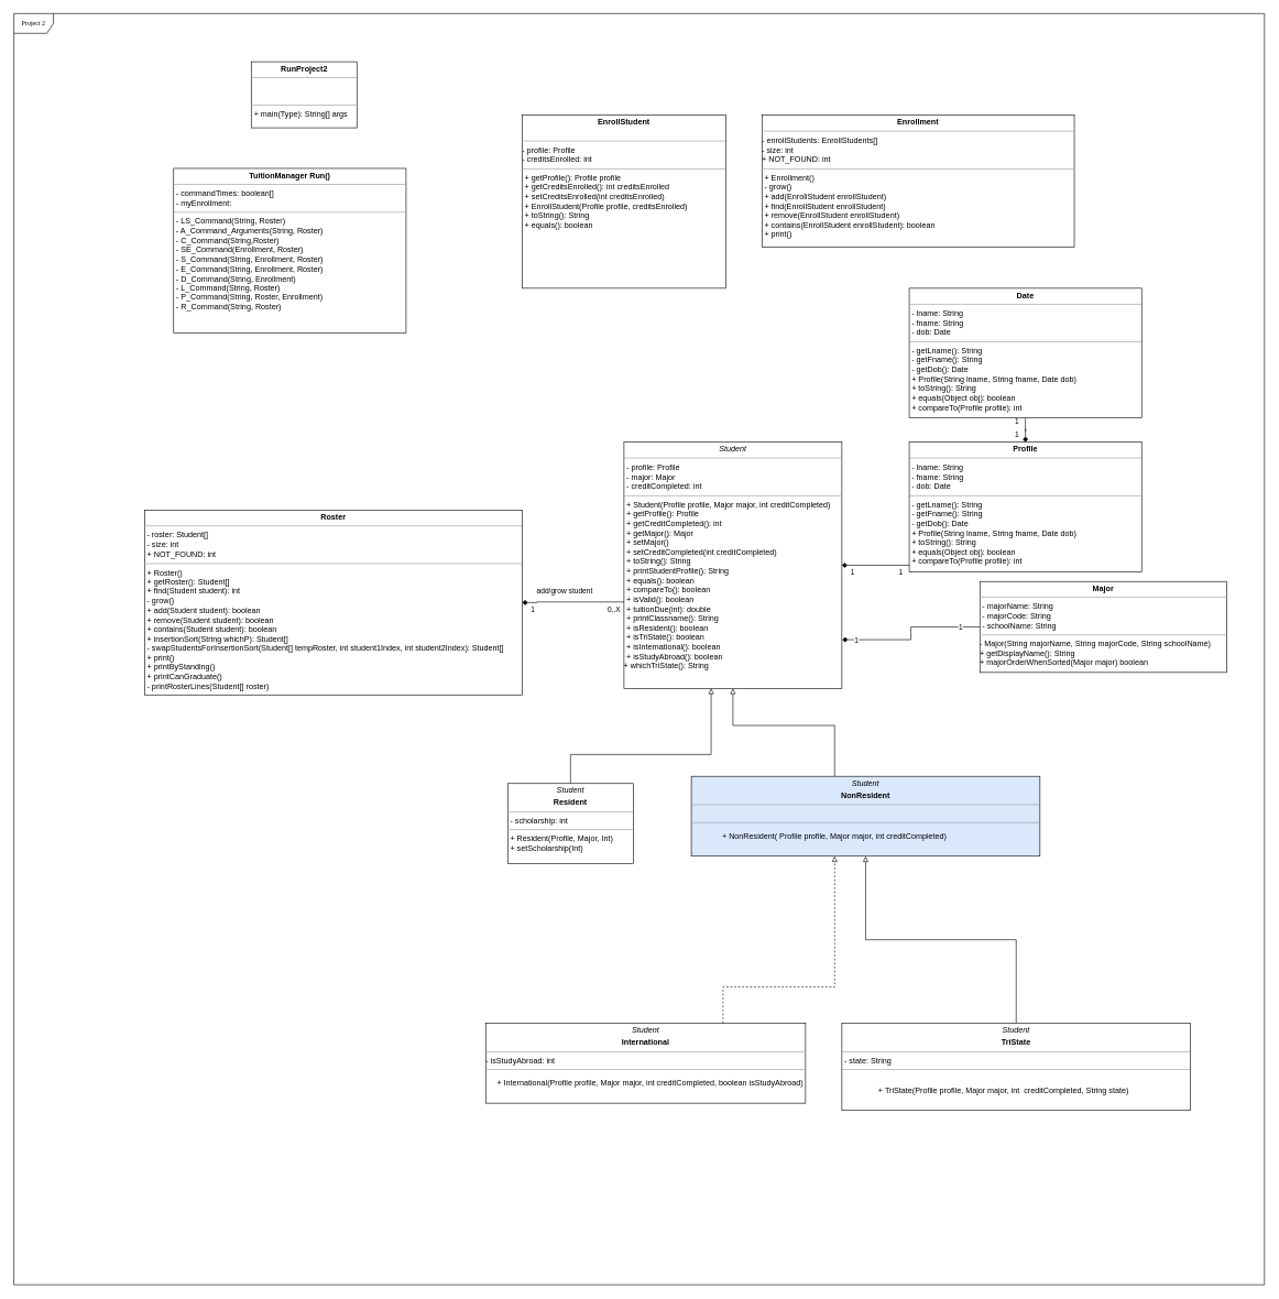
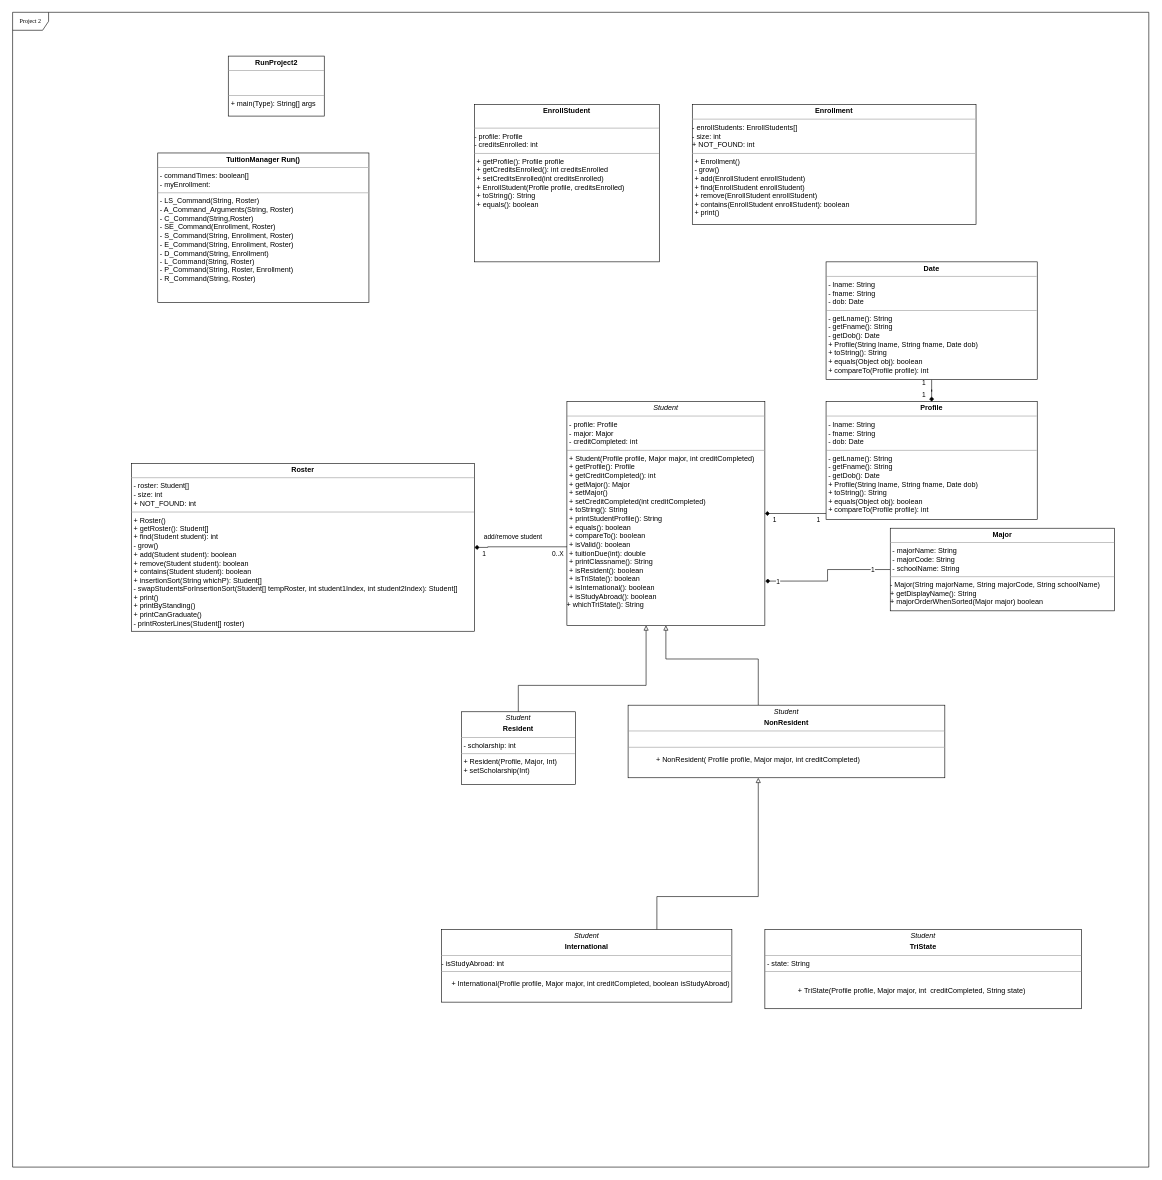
- <mxCell id="23" value="add/grow student" style="edgeLabel;html=1;align=center;verticalAlign=middle;resizable=0;points=[];" vertex="1" connectable="0" parent="1"><mxGeometry x="856" y="944" as="geometry"><mxPoint x="-3" y="-51" as="offset" /></mxGeometry></mxCell>
+ <mxCell id="23" value="add/remove student" style="edgeLabel;html=1;align=center;verticalAlign=middle;resizable=0;points=[];" vertex="1" connectable="0" parent="1"><mxGeometry x="856" y="944" as="geometry"><mxPoint x="-3" y="-51" as="offset" /></mxGeometry></mxCell>
- <mxCell id="6" value="&lt;p style=&quot;margin:0px;margin-top:4px;text-align:center;&quot;&gt;&lt;i&gt;Student&lt;/i&gt;&lt;b&gt;&lt;br&gt;&lt;/b&gt;&lt;/p&gt;&lt;p style=&quot;margin:0px;margin-top:4px;text-align:center;&quot;&gt;&lt;b&gt;NonResident&lt;/b&gt;&lt;br&gt;&lt;/p&gt;&lt;hr size=&quot;1&quot;&gt;&lt;p style=&quot;margin:0px;margin-left:4px;&quot;&gt;&lt;br&gt;&lt;/p&gt;&lt;hr size=&quot;1&quot;&gt;" style="verticalAlign=top;align=left;overflow=fill;fontSize=12;fontFamily=Helvetica;html=1;fillColor=#dae8fc;" vertex="1" parent="1"><mxGeometry x="1046" y="1175" width="528" height="121" as="geometry" /></mxCell>
+ <mxCell id="6" value="&lt;p style=&quot;margin:0px;margin-top:4px;text-align:center;&quot;&gt;&lt;i&gt;Student&lt;/i&gt;&lt;b&gt;&lt;br&gt;&lt;/b&gt;&lt;/p&gt;&lt;p style=&quot;margin:0px;margin-top:4px;text-align:center;&quot;&gt;&lt;b&gt;NonResident&lt;/b&gt;&lt;br&gt;&lt;/p&gt;&lt;hr size=&quot;1&quot;&gt;&lt;p style=&quot;margin:0px;margin-left:4px;&quot;&gt;&lt;br&gt;&lt;/p&gt;&lt;hr size=&quot;1&quot;&gt;" style="verticalAlign=top;align=left;overflow=fill;fontSize=12;fontFamily=Helvetica;html=1;" vertex="1" parent="1"><mxGeometry x="1046" y="1175" width="528" height="121" as="geometry" /></mxCell>
- <mxCell id="10" value="" style="edgeStyle=orthogonalEdgeStyle;rounded=0;orthogonalLoop=1;jettySize=auto;html=1;endArrow=block;endFill=0;" edge="1" parent="1" source="11" target="6"><mxGeometry relative="1" as="geometry" /></mxCell>
- <mxCell id="8" value="" style="edgeStyle=orthogonalEdgeStyle;rounded=0;orthogonalLoop=1;jettySize=auto;html=1;endArrow=block;endFill=0;dashed=1;" edge="1" parent="1" source="9" target="6"><mxGeometry relative="1" as="geometry"><Array as="points"><mxPoint x="1094" y="1494" /><mxPoint x="1263" y="1494" /></Array></mxGeometry></mxCell>
+ <mxCell id="8" value="" style="edgeStyle=orthogonalEdgeStyle;rounded=0;orthogonalLoop=1;jettySize=auto;html=1;endArrow=block;endFill=0;" edge="1" parent="1" source="9" target="6"><mxGeometry relative="1" as="geometry"><Array as="points"><mxPoint x="1094" y="1494" /><mxPoint x="1263" y="1494" /></Array></mxGeometry></mxCell>
